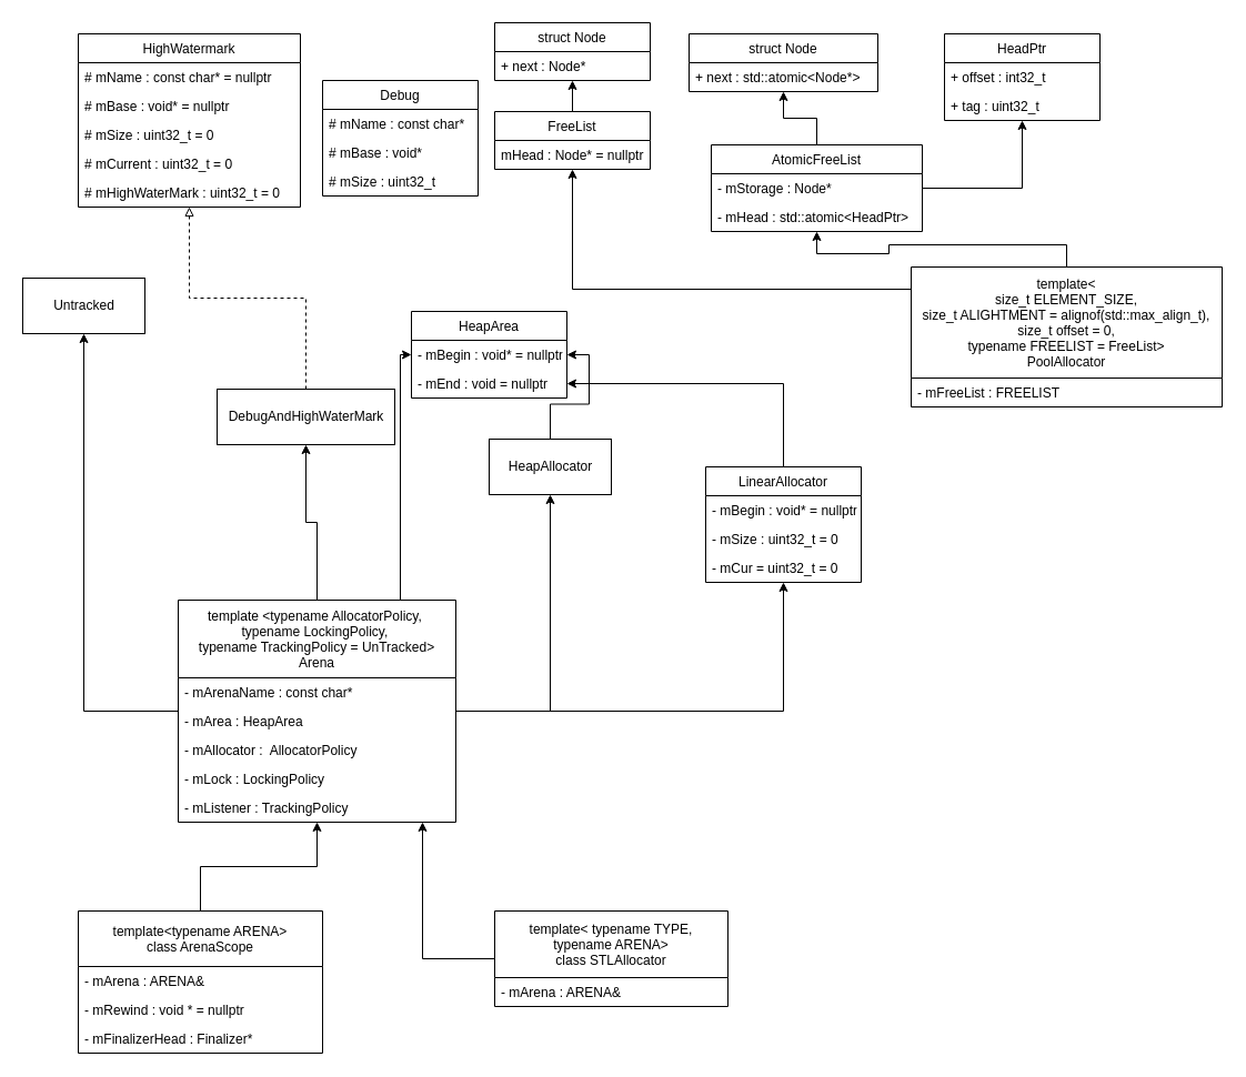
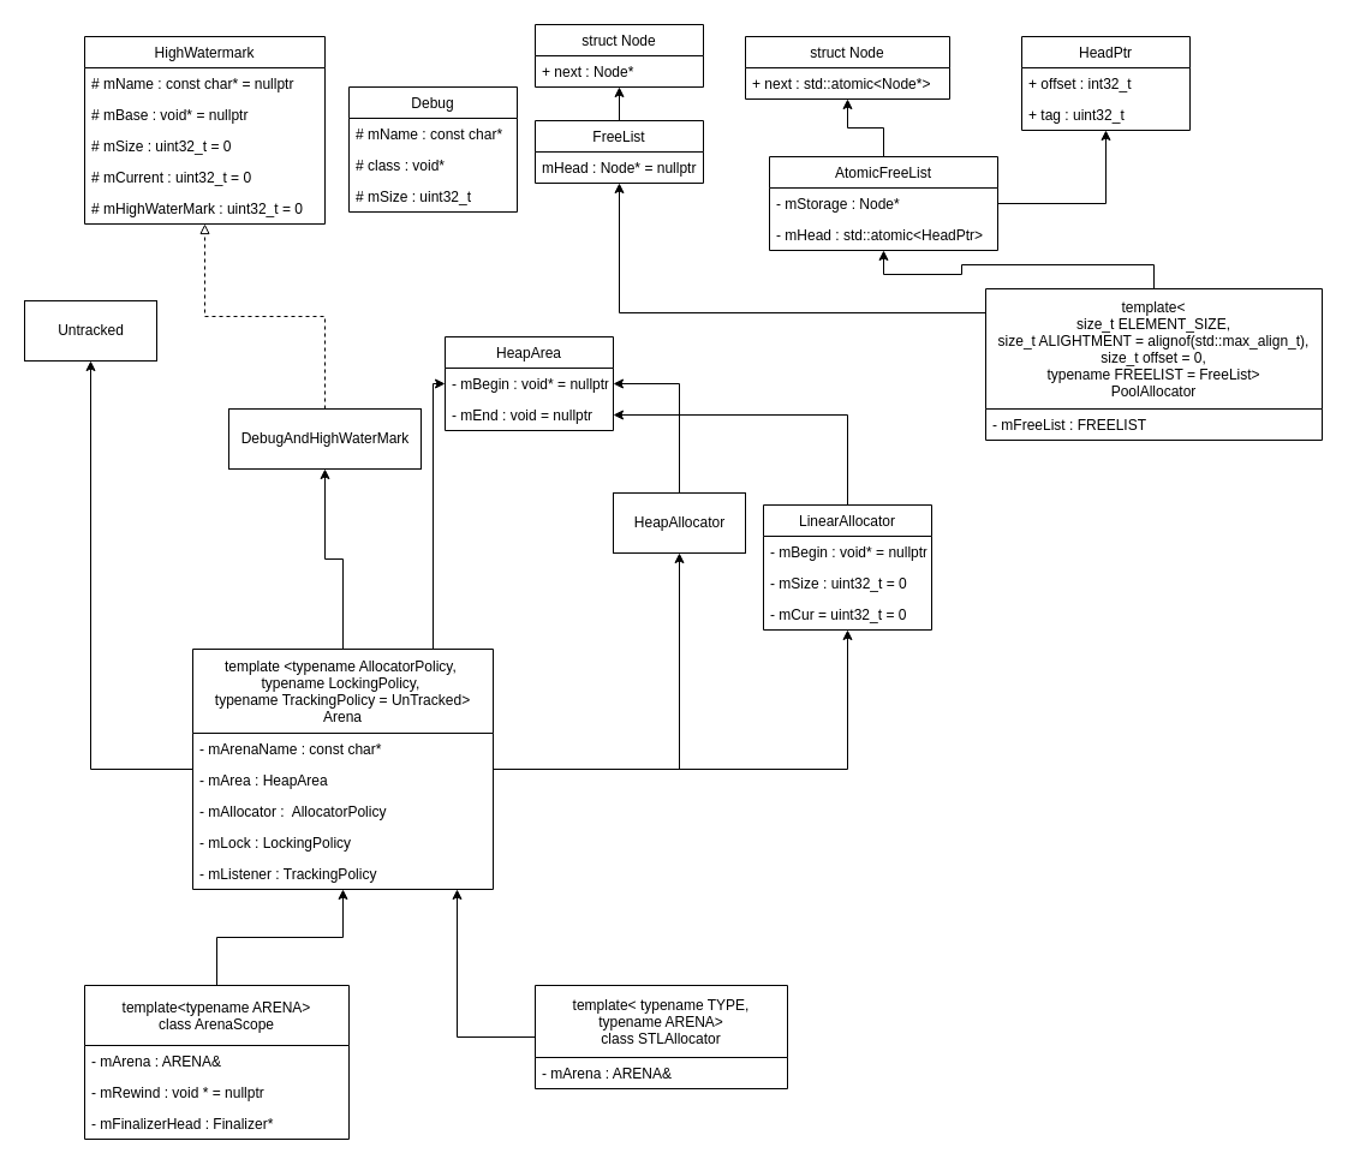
- <mxCell id="40" value="# mBase : void*" style="text;strokeColor=none;fillColor=none;align=left;verticalAlign=top;spacingLeft=4;spacingRight=4;overflow=hidden;rotatable=0;points=[[0,0.5],[1,0.5]];portConstraint=eastwest;" vertex="1" parent="38"><mxGeometry y="52" width="140" height="26" as="geometry" /></mxCell>
+ <mxCell id="40" value="# class : void*" style="text;strokeColor=none;fillColor=none;align=left;verticalAlign=top;spacingLeft=4;spacingRight=4;overflow=hidden;rotatable=0;points=[[0,0.5],[1,0.5]];portConstraint=eastwest;" vertex="1" parent="38"><mxGeometry y="52" width="140" height="26" as="geometry" /></mxCell>
- <mxCell id="43" value="DebugAndHighWaterMark" style="html=1;" vertex="1" parent="1"><mxGeometry x="195" y="350" width="160" height="50" as="geometry" /></mxCell>
+ <mxCell id="43" value="DebugAndHighWaterMark" style="html=1;" vertex="1" parent="1"><mxGeometry x="190" y="340" width="160" height="50" as="geometry" /></mxCell>
- <mxCell id="8" value="HeapAllocator" style="html=1;" vertex="1" parent="1"><mxGeometry x="440" y="395" width="110" height="50" as="geometry" /></mxCell>
+ <mxCell id="8" value="HeapAllocator" style="html=1;" vertex="1" parent="1"><mxGeometry x="510" y="410" width="110" height="50" as="geometry" /></mxCell>
